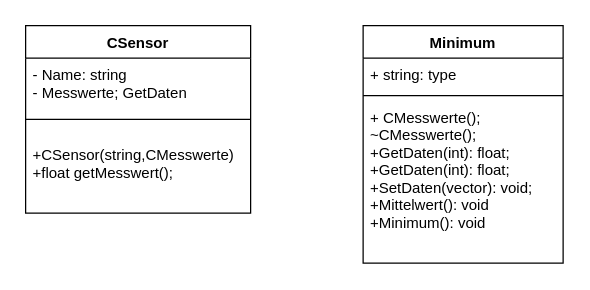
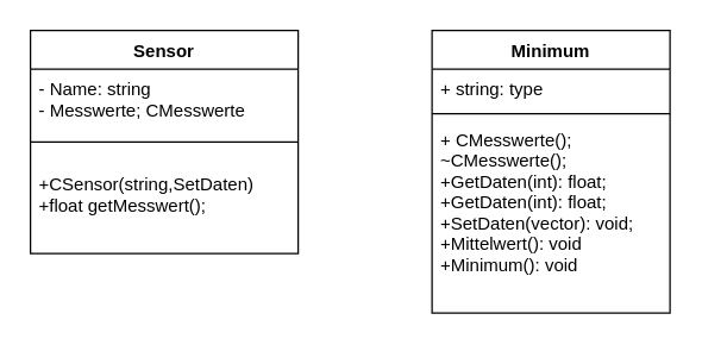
- <mxCell id="2" value="CSensor" style="swimlane;fontStyle=1;align=center;verticalAlign=top;childLayout=stackLayout;horizontal=1;startSize=26;horizontalStack=0;resizeParent=1;resizeParentMax=0;resizeLast=0;collapsible=1;marginBottom=0;" vertex="1" parent="1"><mxGeometry x="20" y="20" width="180" height="150" as="geometry" /></mxCell>
+ <mxCell id="2" value="Sensor" style="swimlane;fontStyle=1;align=center;verticalAlign=top;childLayout=stackLayout;horizontal=1;startSize=26;horizontalStack=0;resizeParent=1;resizeParentMax=0;resizeLast=0;collapsible=1;marginBottom=0;" vertex="1" parent="1"><mxGeometry x="20" y="20" width="180" height="150" as="geometry" /></mxCell>
- <mxCell id="3" value="- Name: string&#10;- Messwerte; GetDaten&#10;" style="text;strokeColor=none;fillColor=none;align=left;verticalAlign=top;spacingLeft=4;spacingRight=4;overflow=hidden;rotatable=0;points=[[0,0.5],[1,0.5]];portConstraint=eastwest;" vertex="1" parent="2"><mxGeometry y="26" width="180" height="34" as="geometry" /></mxCell>
+ <mxCell id="3" value="- Name: string&#10;- Messwerte; CMesswerte&#10;" style="text;strokeColor=none;fillColor=none;align=left;verticalAlign=top;spacingLeft=4;spacingRight=4;overflow=hidden;rotatable=0;points=[[0,0.5],[1,0.5]];portConstraint=eastwest;" vertex="1" parent="2"><mxGeometry y="26" width="180" height="34" as="geometry" /></mxCell>
- <mxCell id="5" value="+CSensor(string,CMesswerte)&#10;+float getMesswert();&#10;" style="text;strokeColor=none;fillColor=none;align=left;verticalAlign=top;spacingLeft=4;spacingRight=4;overflow=hidden;rotatable=0;points=[[0,0.5],[1,0.5]];portConstraint=eastwest;" vertex="1" parent="2"><mxGeometry y="90" width="180" height="60" as="geometry" /></mxCell>
+ <mxCell id="5" value="+CSensor(string,SetDaten)&#10;+float getMesswert();&#10;" style="text;strokeColor=none;fillColor=none;align=left;verticalAlign=top;spacingLeft=4;spacingRight=4;overflow=hidden;rotatable=0;points=[[0,0.5],[1,0.5]];portConstraint=eastwest;" vertex="1" parent="2"><mxGeometry y="90" width="180" height="60" as="geometry" /></mxCell>
